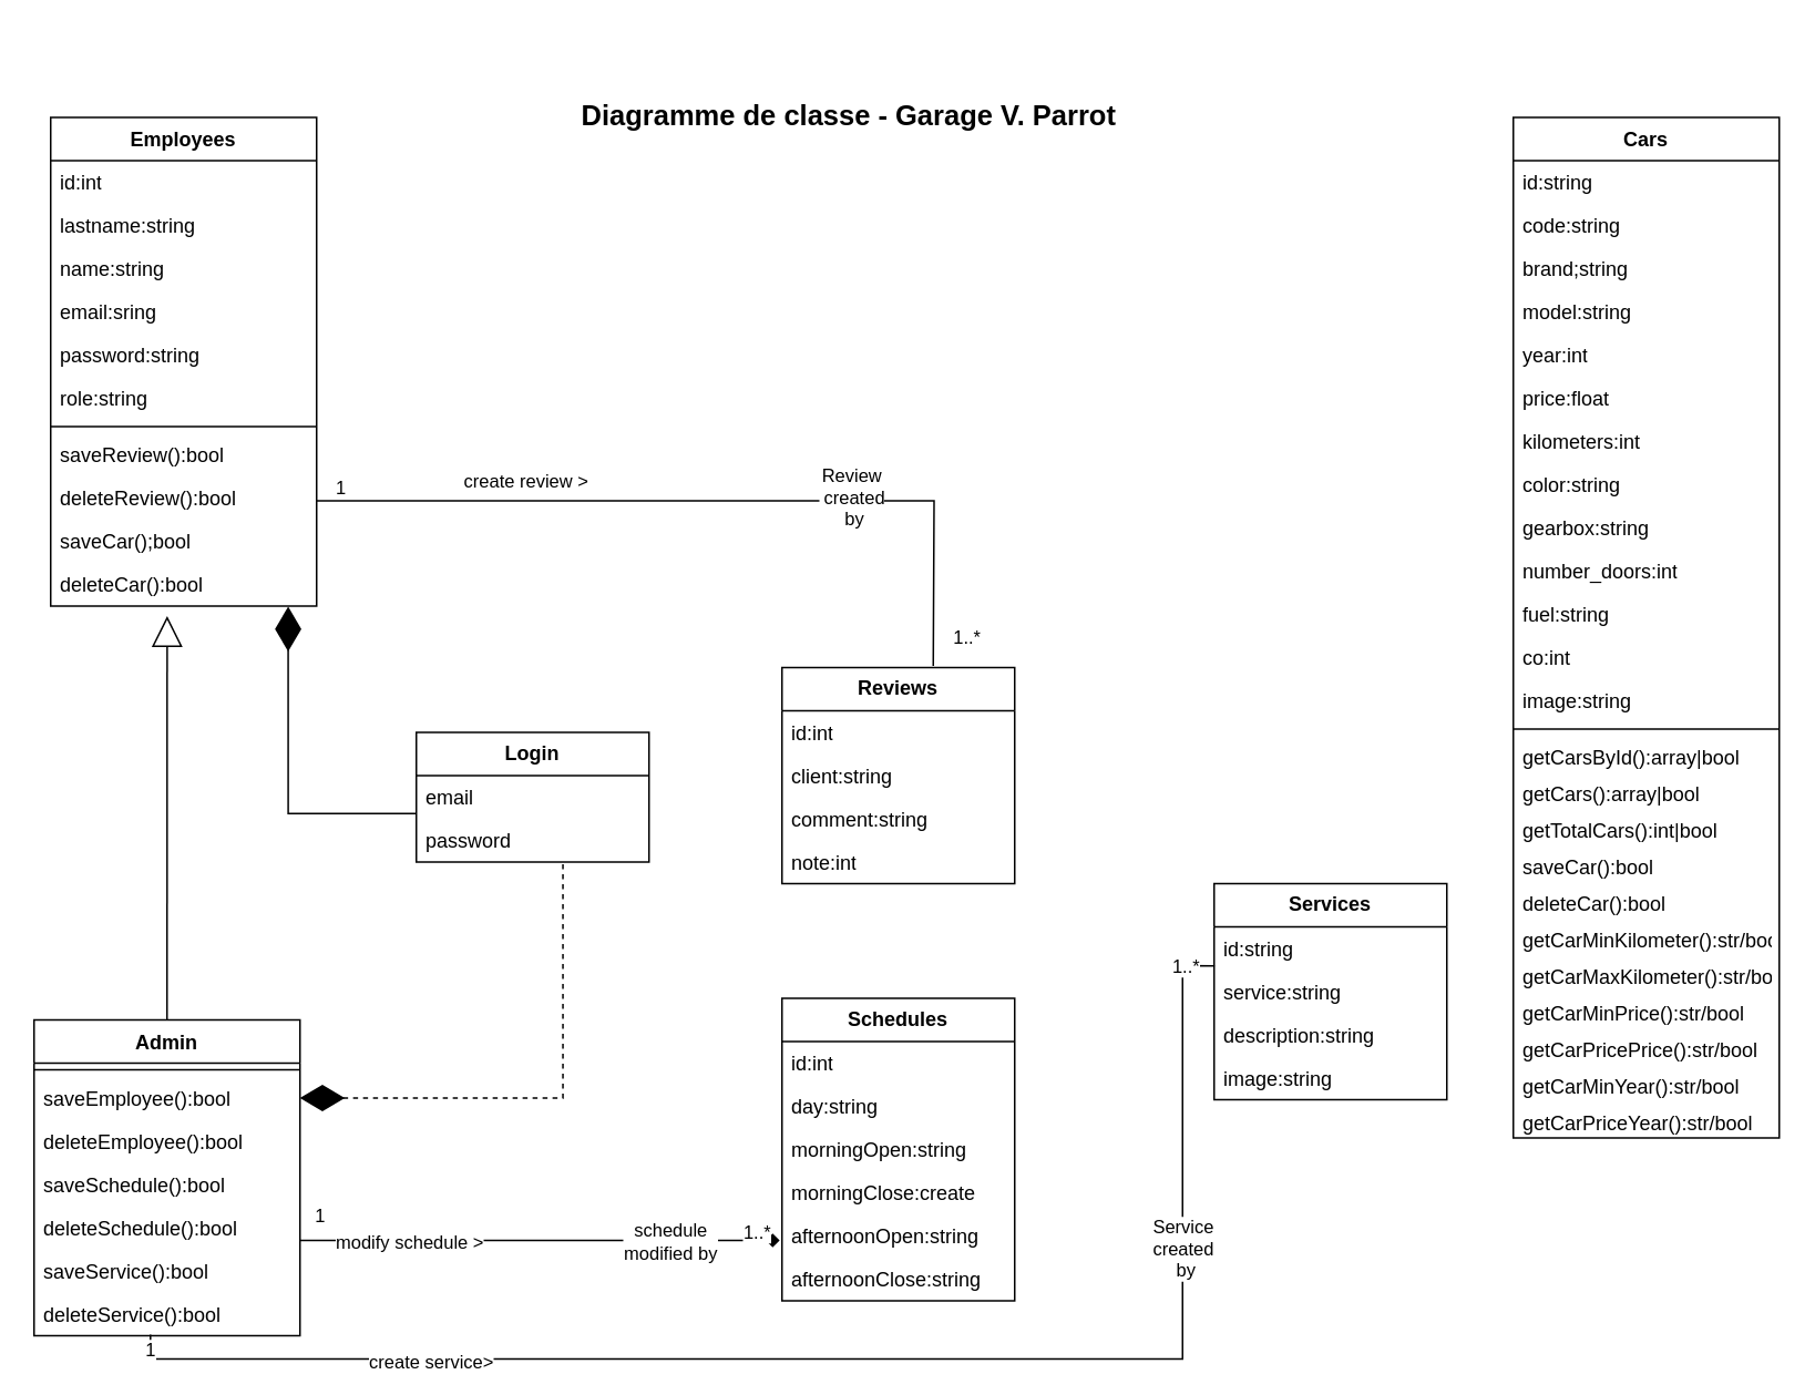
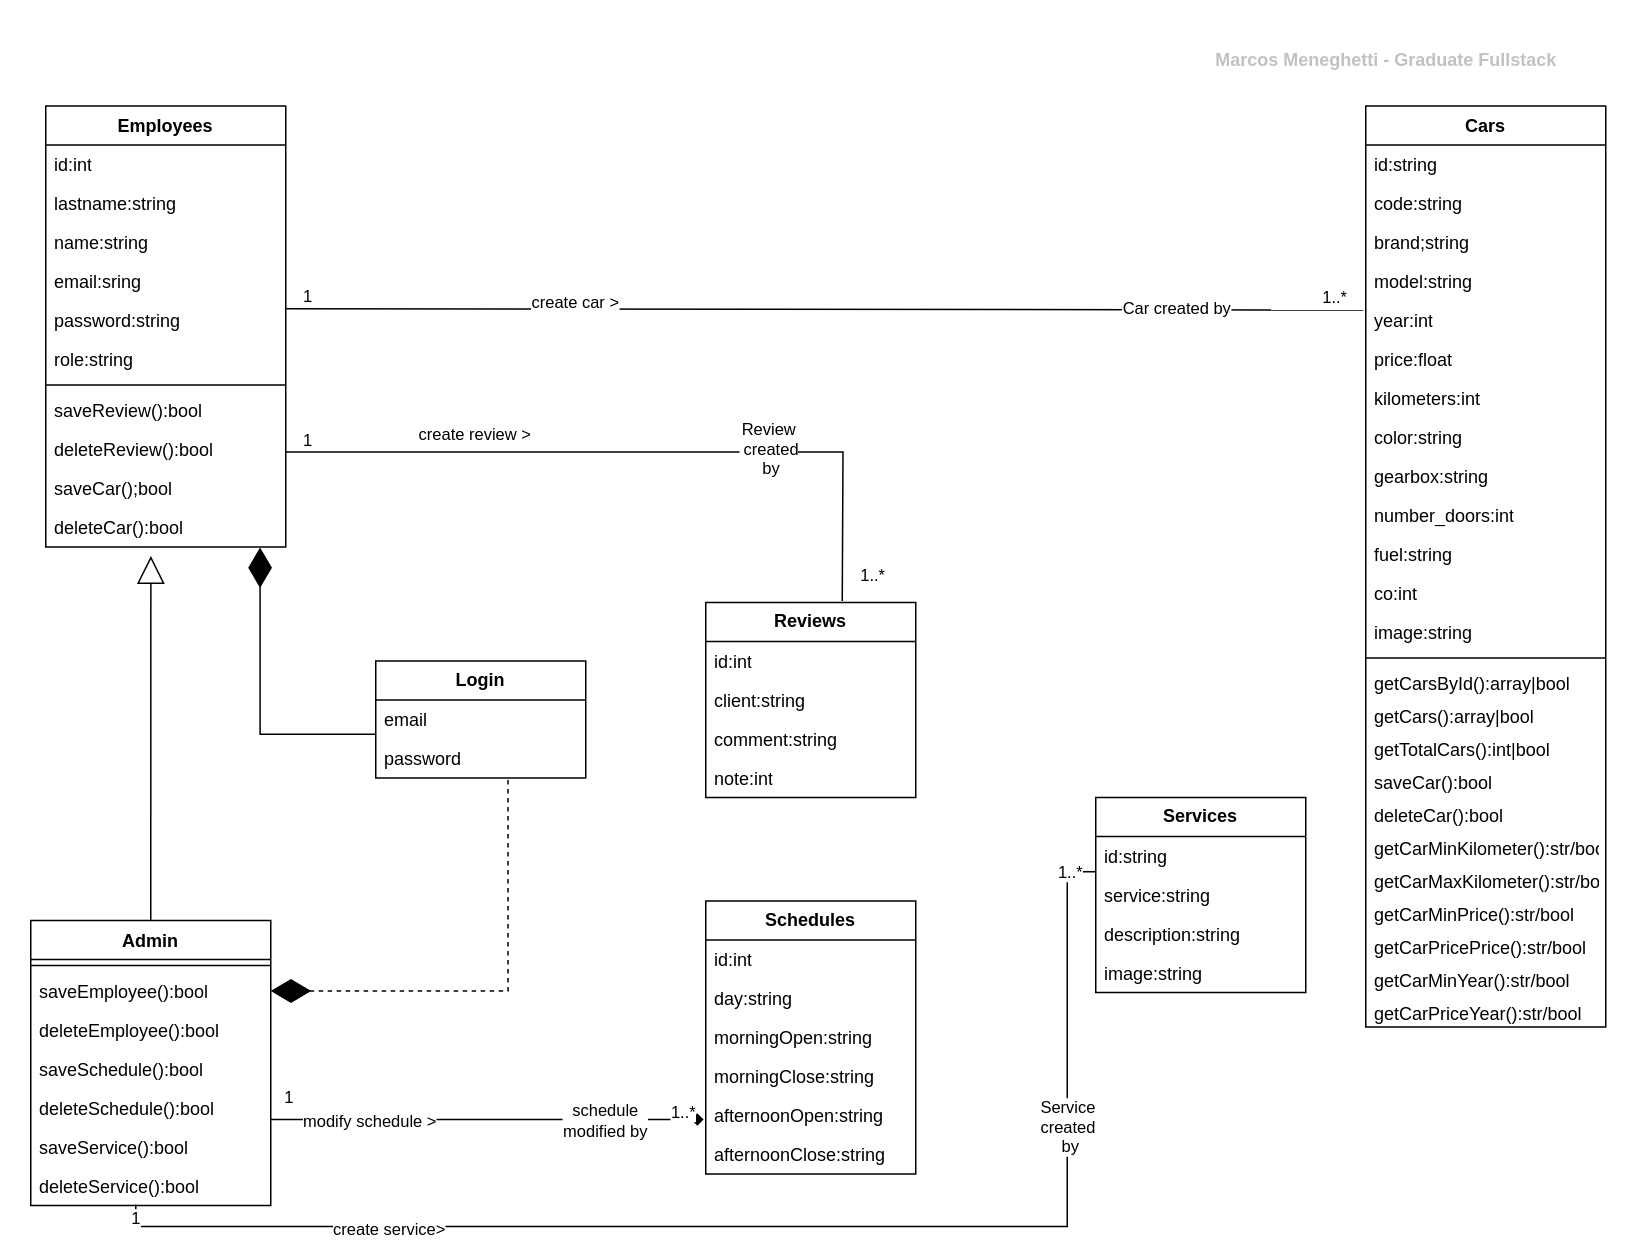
+ <mxCell id="51" value="&lt;font color=&quot;#c2c2c2&quot; style=&quot;font-size: 12px;&quot;&gt;Marcos Meneghetti - Graduate Fullstack&amp;nbsp;&lt;/font&gt;" style="text;align=center;fontStyle=1;verticalAlign=middle;spacingLeft=3;spacingRight=3;strokeColor=none;rotatable=0;points=[[0,0.5],[1,0.5]];portConstraint=eastwest;html=1;" parent="1" vertex="1"><mxGeometry x="780" y="20" width="290" height="40" as="geometry" /></mxCell>
- <mxCell id="35" value="&lt;font style=&quot;font-size: 17px;&quot;&gt;Diagramme de classe - Garage V. Parrot&lt;/font&gt;" style="text;align=center;fontStyle=1;verticalAlign=middle;spacingLeft=3;spacingRight=3;strokeColor=none;rotatable=0;points=[[0,0.5],[1,0.5]];portConstraint=eastwest;html=1;" parent="1" vertex="1"><mxGeometry x="340" y="50" width="340" height="40" as="geometry" /></mxCell>
+ <mxCell id="41" value="" style="endArrow=none;html=1;rounded=0;entryX=-0.01;entryY=0.231;entryDx=0;entryDy=0;entryPerimeter=0;exitX=1.002;exitY=0.196;exitDx=0;exitDy=0;exitPerimeter=0;strokeColor=default;" parent="1" source="19" target="67" edge="1"><mxGeometry relative="1" as="geometry"><mxPoint x="170" y="200" as="sourcePoint" /><mxPoint x="880" y="210" as="targetPoint" /></mxGeometry></mxCell>
+ <mxCell id="42" value="1" style="edgeLabel;resizable=0;html=1;align=left;verticalAlign=bottom;" parent="41" connectable="0" vertex="1"><mxGeometry x="-1" relative="1" as="geometry"><mxPoint x="10" as="offset" /></mxGeometry></mxCell>
+ <mxCell id="43" value="1..*" style="edgeLabel;resizable=0;html=1;align=right;verticalAlign=bottom;" parent="41" connectable="0" vertex="1"><mxGeometry x="1" relative="1" as="geometry"><mxPoint x="-10" as="offset" /></mxGeometry></mxCell>
+ <mxCell id="44" value="create car &amp;gt;" style="edgeLabel;html=1;align=center;verticalAlign=middle;resizable=0;points=[];arcSize=59;" parent="41" vertex="1" connectable="0"><mxGeometry x="-0.023" y="1" relative="1" as="geometry"><mxPoint x="-159" y="-4" as="offset" /></mxGeometry></mxCell>
+ <mxCell id="45" value="Car created by" style="edgeLabel;html=1;align=center;verticalAlign=middle;resizable=0;points=[];" parent="41" vertex="1" connectable="0"><mxGeometry x="0.651" y="1" relative="1" as="geometry"><mxPoint as="offset" /></mxGeometry></mxCell>
- <mxCell id="11" value="morningClose:create" style="text;strokeColor=none;fillColor=none;align=left;verticalAlign=top;spacingLeft=4;spacingRight=4;overflow=hidden;rotatable=0;points=[[0,0.5],[1,0.5]];portConstraint=eastwest;whiteSpace=wrap;html=1;" parent="7" vertex="1"><mxGeometry y="104" width="140" height="26" as="geometry" /></mxCell>
+ <mxCell id="11" value="morningClose:string" style="text;strokeColor=none;fillColor=none;align=left;verticalAlign=top;spacingLeft=4;spacingRight=4;overflow=hidden;rotatable=0;points=[[0,0.5],[1,0.5]];portConstraint=eastwest;whiteSpace=wrap;html=1;" parent="7" vertex="1"><mxGeometry y="104" width="140" height="26" as="geometry" /></mxCell>
